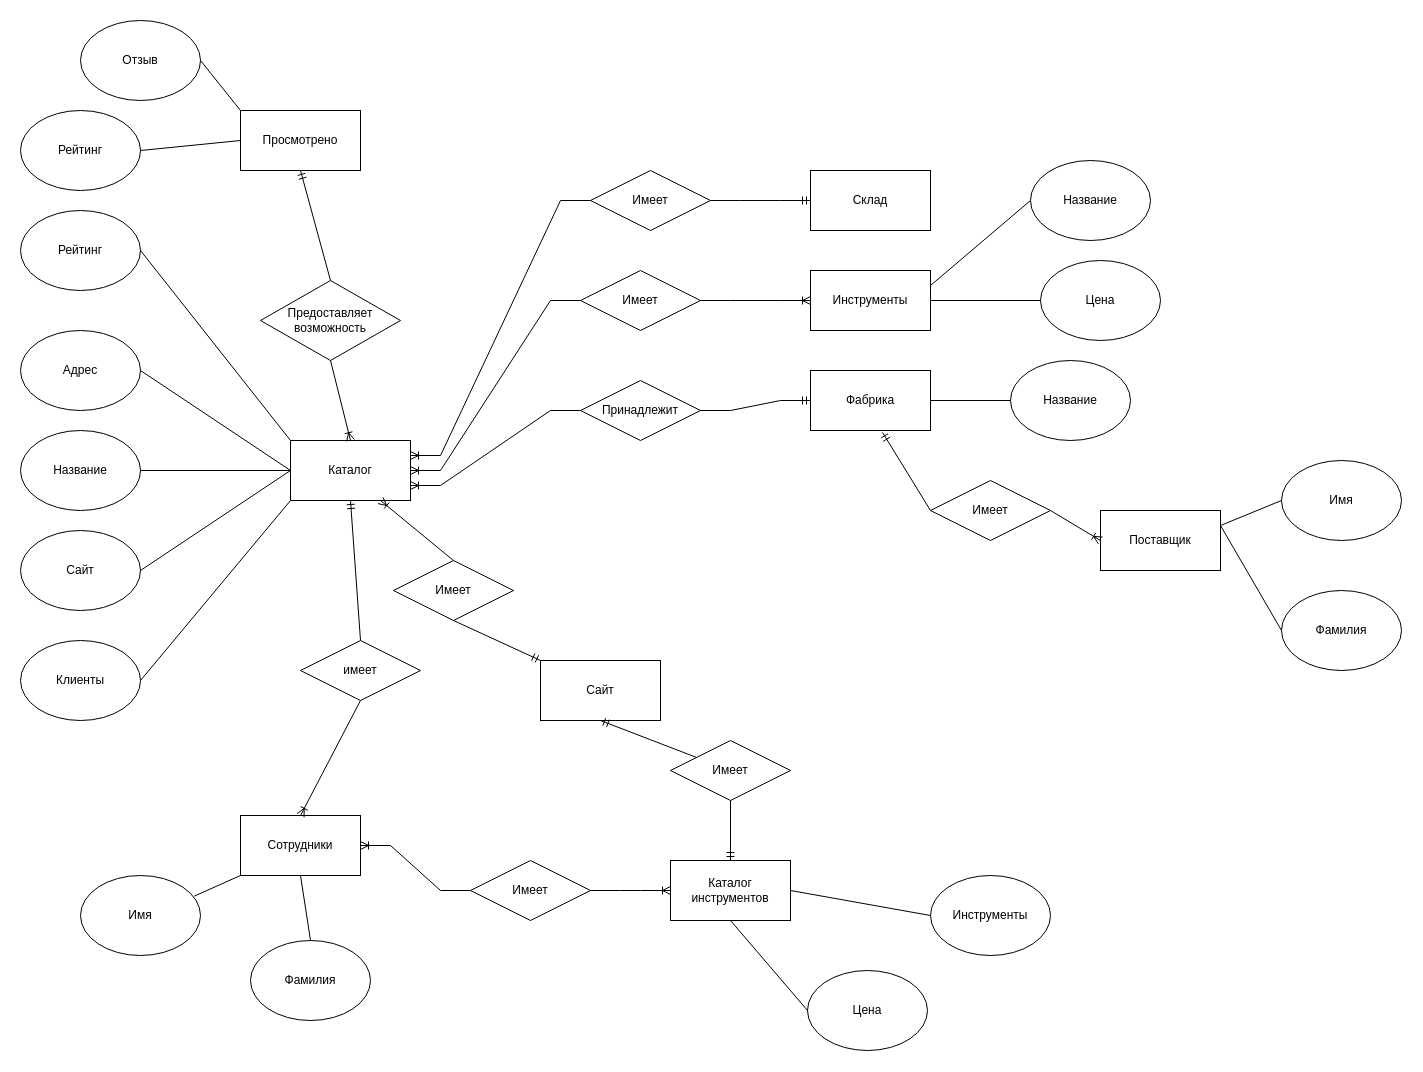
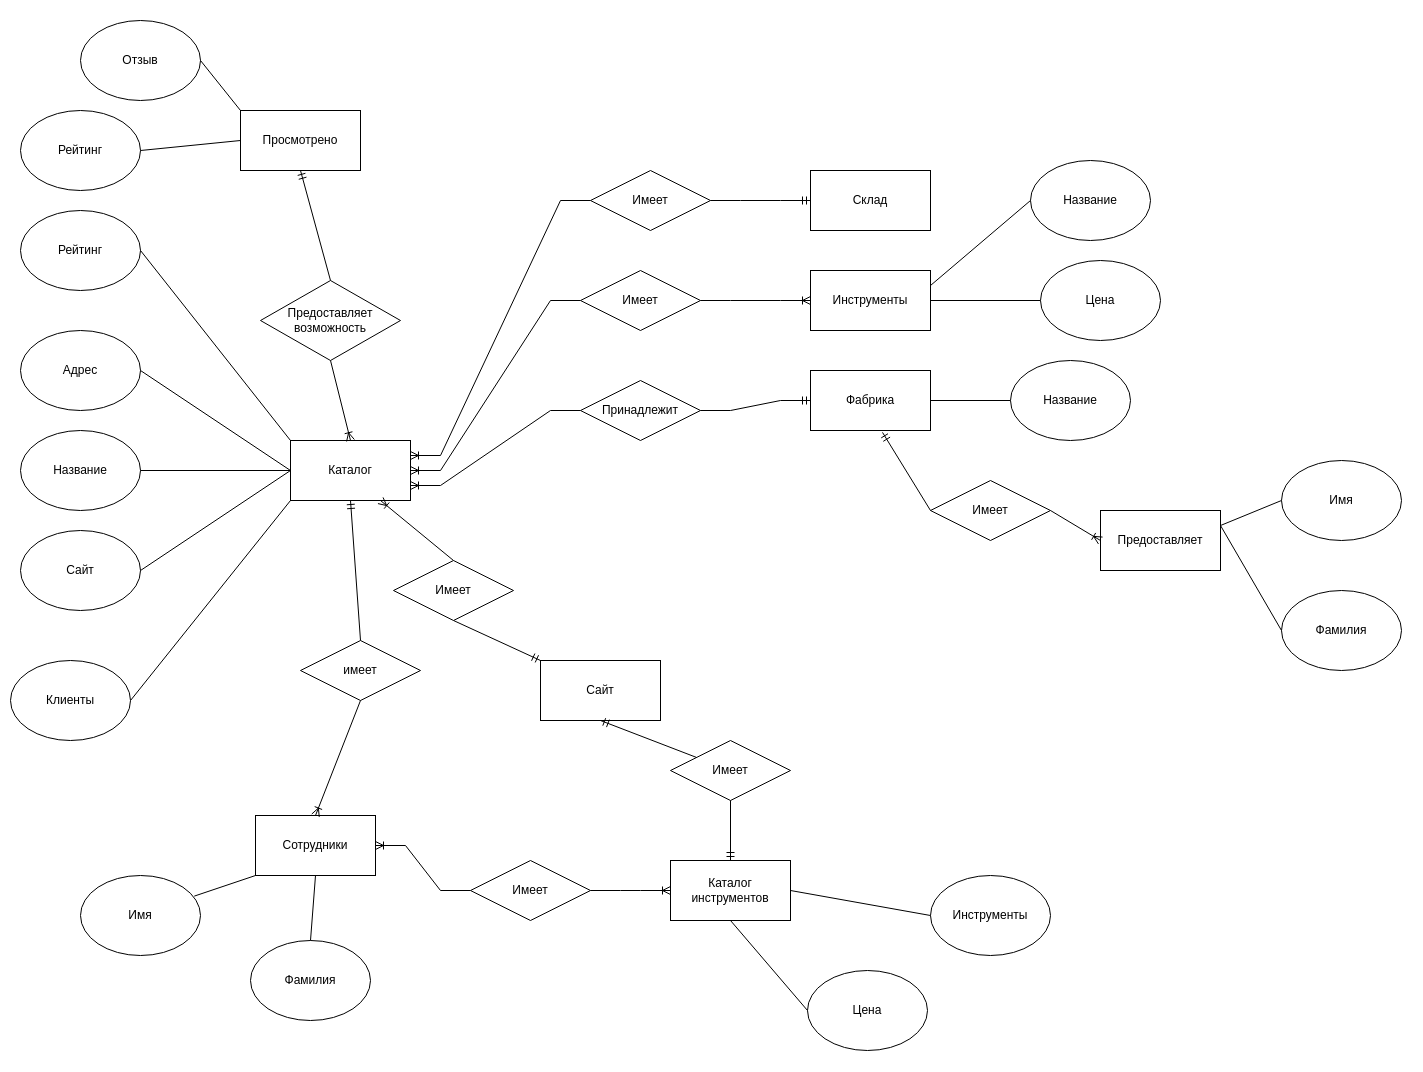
- <mxCell id="49" value="Поставщик" style="rounded=0;whiteSpace=wrap;html=1;" vertex="1" parent="1"><mxGeometry x="1100" y="510" width="120" height="60" as="geometry" /></mxCell>
+ <mxCell id="49" value="Предоставляет" style="rounded=0;whiteSpace=wrap;html=1;" vertex="1" parent="1"><mxGeometry x="1100" y="510" width="120" height="60" as="geometry" /></mxCell>
- <mxCell id="11" value="Клиенты" style="ellipse;whiteSpace=wrap;html=1;" vertex="1" parent="1"><mxGeometry x="20" y="640" width="120" height="80" as="geometry" /></mxCell>
+ <mxCell id="11" value="Клиенты" style="ellipse;whiteSpace=wrap;html=1;" vertex="1" parent="1"><mxGeometry x="10" y="660" width="120" height="80" as="geometry" /></mxCell>
- <mxCell id="13" value="Сотрудники" style="rounded=0;whiteSpace=wrap;html=1;" vertex="1" parent="1"><mxGeometry x="240" y="815" width="120" height="60" as="geometry" /></mxCell>
+ <mxCell id="13" value="Сотрудники" style="rounded=0;whiteSpace=wrap;html=1;" vertex="1" parent="1"><mxGeometry x="255" y="815" width="120" height="60" as="geometry" /></mxCell>
